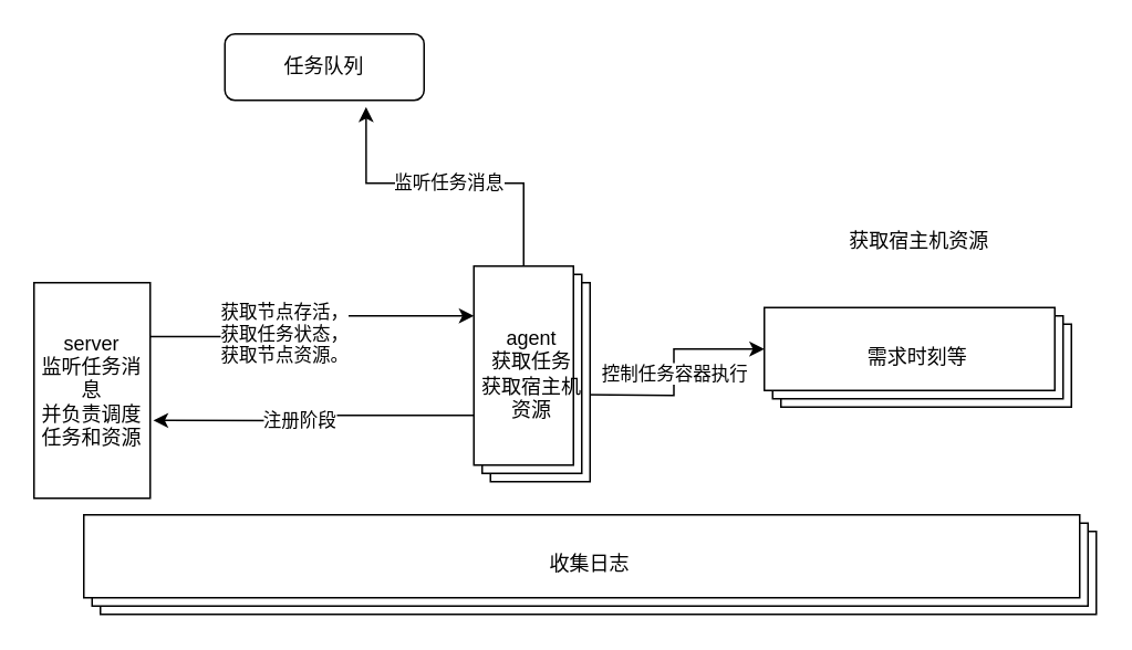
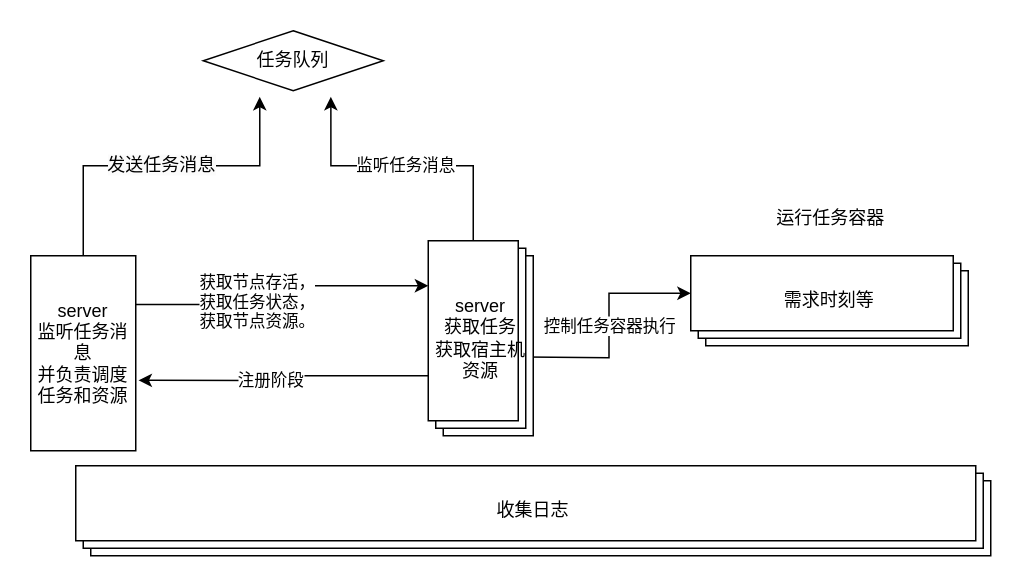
- <mxCell id="2" value="任务队列" style="rounded=1;whiteSpace=wrap;html=1;fontSize=12;glass=0;strokeWidth=1;shadow=0;" parent="1" vertex="1"><mxGeometry x="135" y="20" width="120" height="40" as="geometry" /></mxCell>
+ <mxCell id="2" value="任务队列" style="rhombus;whiteSpace=wrap;html=1;fontSize=12;glass=0;strokeWidth=1;shadow=0;" parent="1" vertex="1"><mxGeometry x="135" y="20" width="120" height="40" as="geometry" /></mxCell>
+ <mxCell id="3" value="&lt;span style=&quot;color: rgb(0, 0, 0); font-family: Helvetica; font-size: 12px; font-style: normal; font-variant-ligatures: normal; font-variant-caps: normal; font-weight: 400; letter-spacing: normal; orphans: 2; text-align: center; text-indent: 0px; text-transform: none; widows: 2; word-spacing: 0px; -webkit-text-stroke-width: 0px; background-color: rgb(251, 251, 251); text-decoration-thickness: initial; text-decoration-style: initial; text-decoration-color: initial; float: none; display: inline !important;&quot;&gt;发送任务消息&lt;/span&gt;" style="edgeStyle=orthogonalEdgeStyle;rounded=0;orthogonalLoop=1;jettySize=auto;html=1;exitX=0.5;exitY=0;exitDx=0;exitDy=0;entryX=0.314;entryY=1.102;entryDx=0;entryDy=0;entryPerimeter=0;" parent="1" source="6" target="2" edge="1"><mxGeometry relative="1" as="geometry"><Array as="points"><mxPoint x="55" y="110" /><mxPoint x="173" y="110" /></Array></mxGeometry></mxCell>
- <mxCell id="8" value="获取宿主机资源" style="text;html=1;align=center;verticalAlign=middle;resizable=0;points=[];autosize=1;strokeColor=none;fillColor=none;" parent="1" vertex="1"><mxGeometry x="502.5" y="130" width="100" height="30" as="geometry" /></mxCell>
+ <mxCell id="8" value="运行任务容器" style="text;html=1;align=center;verticalAlign=middle;resizable=0;points=[];autosize=1;strokeColor=none;fillColor=none;" parent="1" vertex="1"><mxGeometry x="502.5" y="130" width="100" height="30" as="geometry" /></mxCell>
- <mxCell id="10" value="需求时刻等" style="verticalLabelPosition=middle;verticalAlign=middle;html=1;shape=mxgraph.basic.layered_rect;dx=10;outlineConnect=0;whiteSpace=wrap;labelPosition=center;align=center;" parent="1" vertex="1"><mxGeometry x="460" y="185" width="185" height="60" as="geometry" /></mxCell>
+ <mxCell id="10" value="需求时刻等" style="verticalLabelPosition=middle;verticalAlign=middle;html=1;shape=mxgraph.basic.layered_rect;dx=10;outlineConnect=0;whiteSpace=wrap;labelPosition=center;align=center;" parent="1" vertex="1"><mxGeometry x="460" y="170" width="185" height="60" as="geometry" /></mxCell>
- <mxCell id="14" value="agent&lt;br&gt;获取任务&lt;br&gt;获取宿主机资源" style="verticalLabelPosition=middle;verticalAlign=middle;html=1;shape=mxgraph.basic.layered_rect;dx=10;outlineConnect=0;whiteSpace=wrap;labelPosition=center;align=center;" parent="1" vertex="1"><mxGeometry x="285" y="160" width="70" height="130" as="geometry" /></mxCell>
+ <mxCell id="14" value="server&lt;br&gt;获取任务&lt;br&gt;获取宿主机资源" style="verticalLabelPosition=middle;verticalAlign=middle;html=1;shape=mxgraph.basic.layered_rect;dx=10;outlineConnect=0;whiteSpace=wrap;labelPosition=center;align=center;" parent="1" vertex="1"><mxGeometry x="285" y="160" width="70" height="130" as="geometry" /></mxCell>
